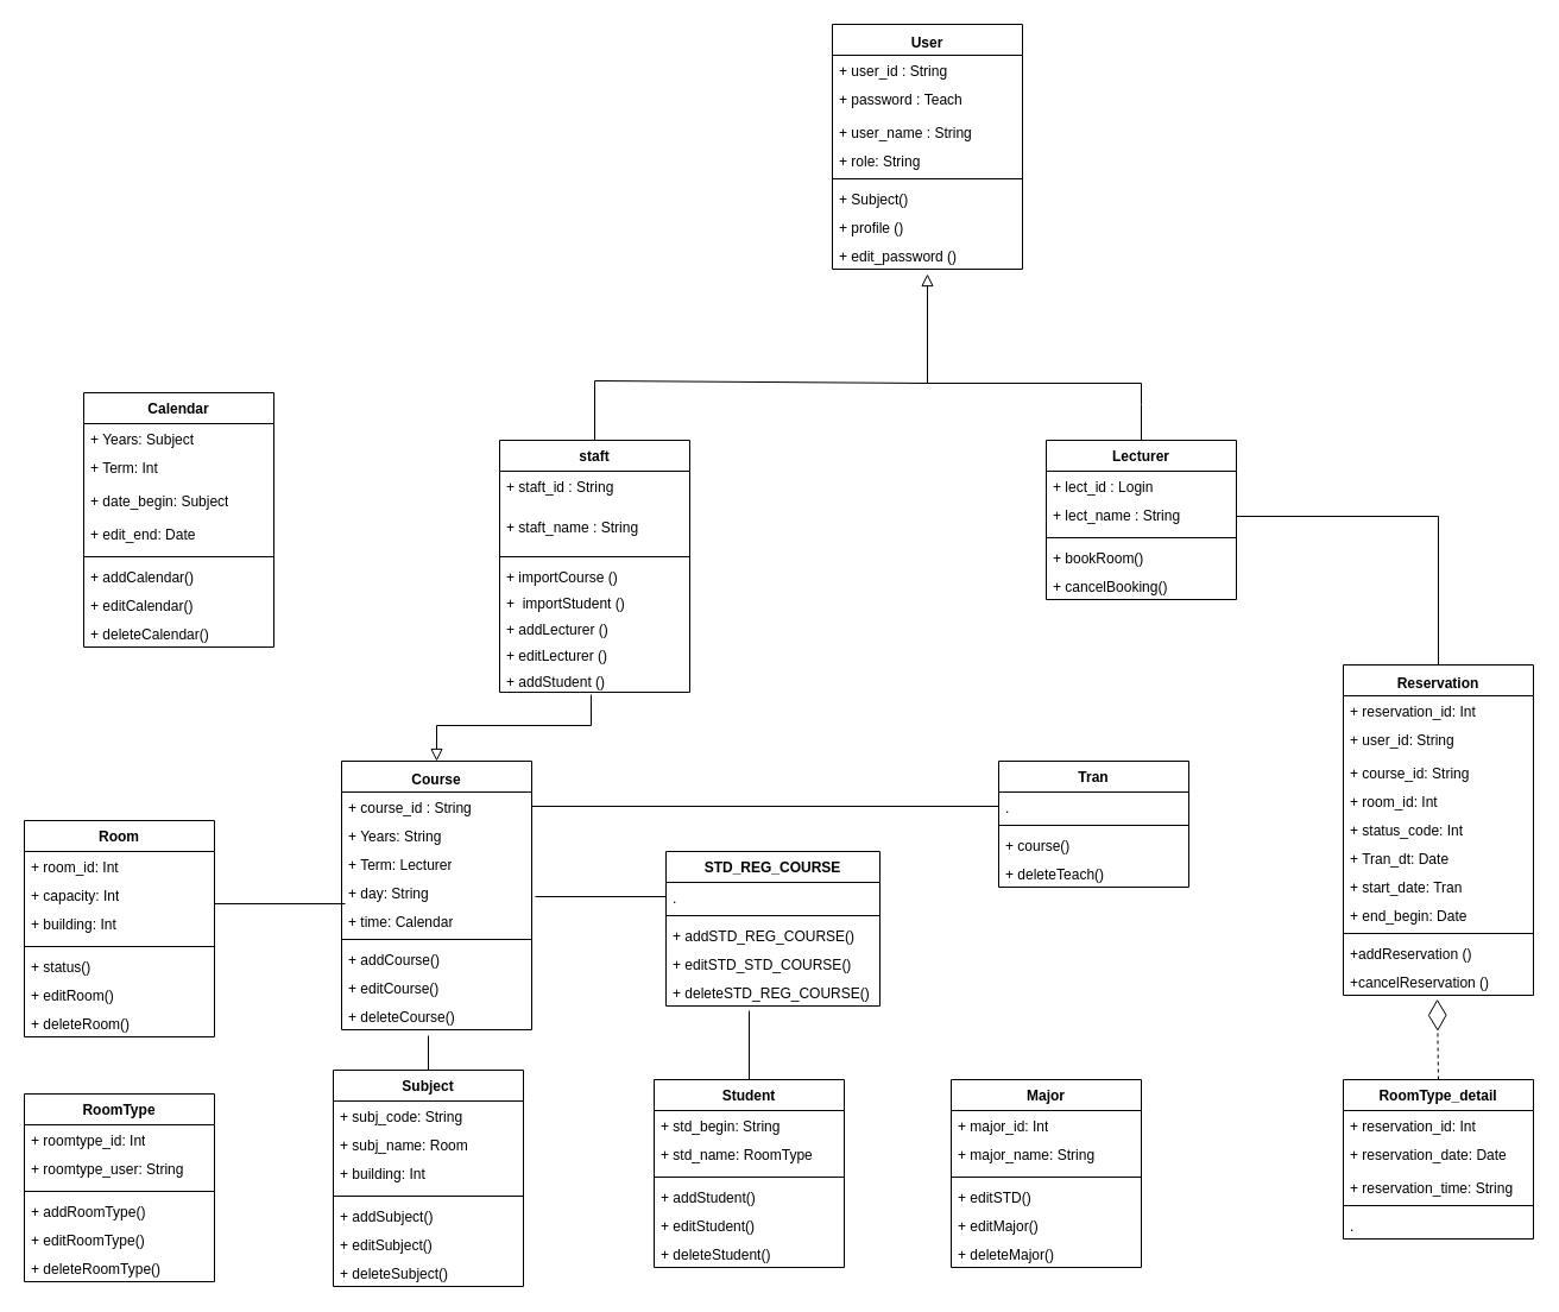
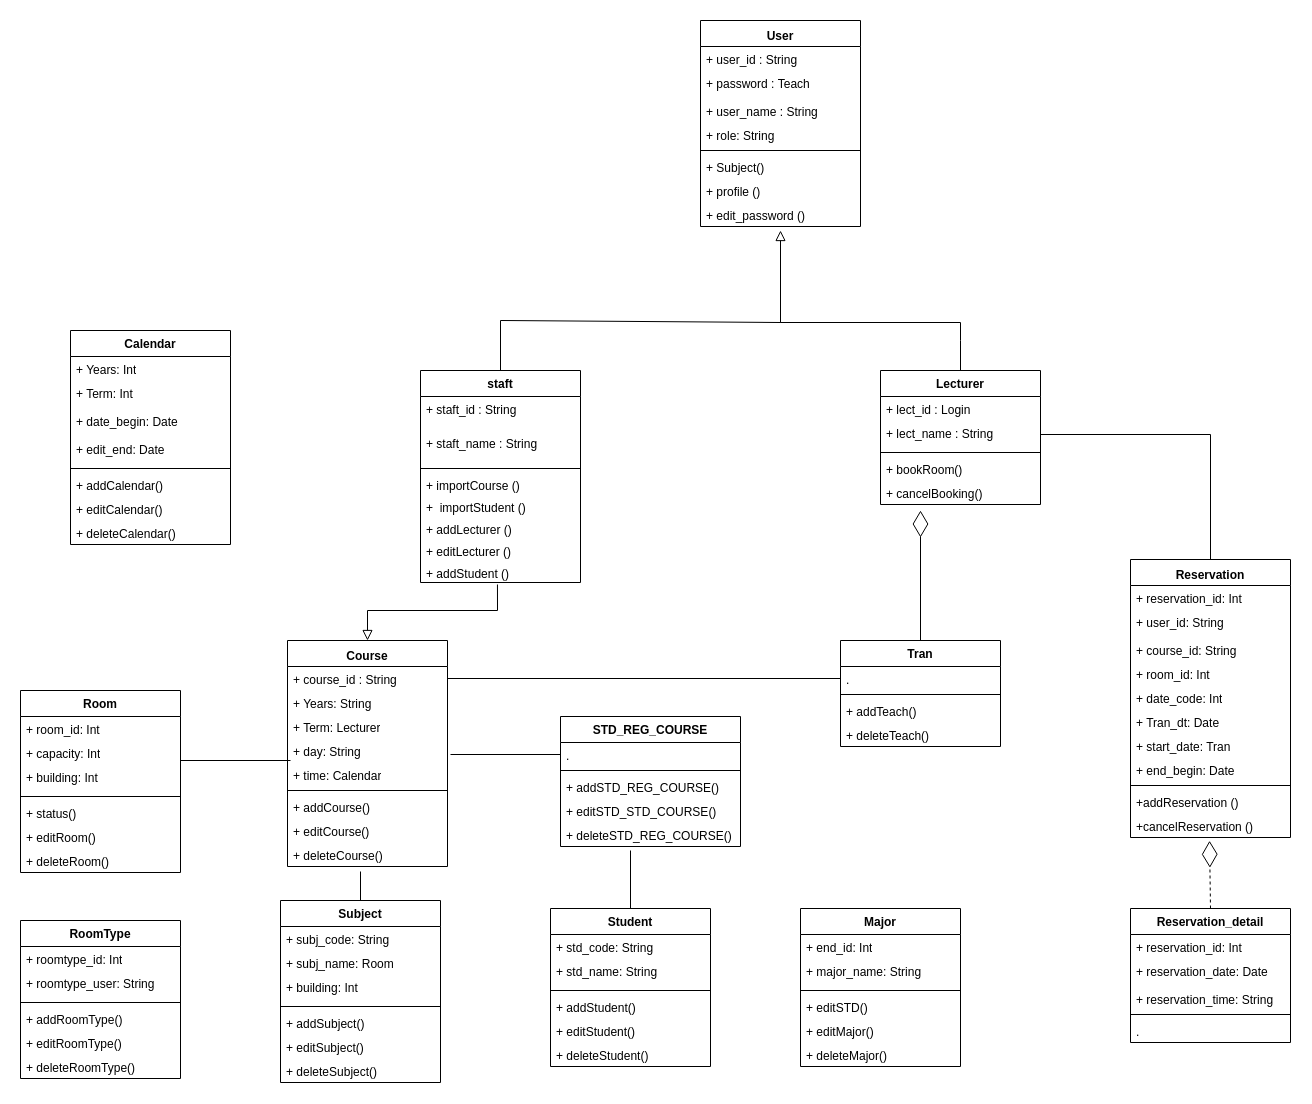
- <mxCell id="78" value="+ Years:&amp;nbsp;Subject&lt;br&gt;&amp;nbsp;" style="text;strokeColor=none;fillColor=none;align=left;verticalAlign=top;spacingLeft=4;spacingRight=4;overflow=hidden;rotatable=0;points=[[0,0.5],[1,0.5]];portConstraint=eastwest;whiteSpace=wrap;html=1;" vertex="1" parent="77"><mxGeometry y="26" width="160" height="24" as="geometry" /></mxCell>
+ <mxCell id="78" value="+ Years:&amp;nbsp;Int&lt;br&gt;&amp;nbsp;" style="text;strokeColor=none;fillColor=none;align=left;verticalAlign=top;spacingLeft=4;spacingRight=4;overflow=hidden;rotatable=0;points=[[0,0.5],[1,0.5]];portConstraint=eastwest;whiteSpace=wrap;html=1;" vertex="1" parent="77"><mxGeometry y="26" width="160" height="24" as="geometry" /></mxCell>
- <mxCell id="80" value="+ date_begin:&amp;nbsp;Subject" style="text;strokeColor=none;fillColor=none;align=left;verticalAlign=top;spacingLeft=4;spacingRight=4;overflow=hidden;rotatable=0;points=[[0,0.5],[1,0.5]];portConstraint=eastwest;whiteSpace=wrap;html=1;" vertex="1" parent="77"><mxGeometry y="78" width="160" height="28" as="geometry" /></mxCell>
+ <mxCell id="80" value="+ date_begin:&amp;nbsp;Date" style="text;strokeColor=none;fillColor=none;align=left;verticalAlign=top;spacingLeft=4;spacingRight=4;overflow=hidden;rotatable=0;points=[[0,0.5],[1,0.5]];portConstraint=eastwest;whiteSpace=wrap;html=1;" vertex="1" parent="77"><mxGeometry y="78" width="160" height="28" as="geometry" /></mxCell>
+ <mxCell id="115" value="" style="endArrow=diamondThin;endFill=0;endSize=24;html=1;rounded=0;entryX=0.25;entryY=1.25;entryDx=0;entryDy=0;entryPerimeter=0;exitX=0.5;exitY=0;exitDx=0;exitDy=0;" edge="1" parent="1" source="57" target="16"><mxGeometry width="160" relative="1" as="geometry"><mxPoint x="831" y="568" as="sourcePoint" /><mxPoint x="830" y="500" as="targetPoint" /></mxGeometry></mxCell>
- <mxCell id="41" value="+ status_code: Int" style="text;strokeColor=none;fillColor=none;align=left;verticalAlign=top;spacingLeft=4;spacingRight=4;overflow=hidden;rotatable=0;points=[[0,0.5],[1,0.5]];portConstraint=eastwest;whiteSpace=wrap;html=1;" parent="36" vertex="1"><mxGeometry y="126" width="160" height="24" as="geometry" /></mxCell>
+ <mxCell id="41" value="+ date_code: Int" style="text;strokeColor=none;fillColor=none;align=left;verticalAlign=top;spacingLeft=4;spacingRight=4;overflow=hidden;rotatable=0;points=[[0,0.5],[1,0.5]];portConstraint=eastwest;whiteSpace=wrap;html=1;" parent="36" vertex="1"><mxGeometry y="126" width="160" height="24" as="geometry" /></mxCell>
- <mxCell id="60" value="+&amp;nbsp;course()" style="text;strokeColor=none;fillColor=none;align=left;verticalAlign=top;spacingLeft=4;spacingRight=4;overflow=hidden;rotatable=0;points=[[0,0.5],[1,0.5]];portConstraint=eastwest;whiteSpace=wrap;html=1;" vertex="1" parent="57"><mxGeometry y="58" width="160" height="24" as="geometry" /></mxCell>
+ <mxCell id="60" value="+&amp;nbsp;addTeach()" style="text;strokeColor=none;fillColor=none;align=left;verticalAlign=top;spacingLeft=4;spacingRight=4;overflow=hidden;rotatable=0;points=[[0,0.5],[1,0.5]];portConstraint=eastwest;whiteSpace=wrap;html=1;" vertex="1" parent="57"><mxGeometry y="58" width="160" height="24" as="geometry" /></mxCell>
- <mxCell id="51" value="RoomType_detail" style="swimlane;fontStyle=1;align=center;verticalAlign=top;childLayout=stackLayout;horizontal=1;startSize=26;horizontalStack=0;resizeParent=1;resizeParentMax=0;resizeLast=0;collapsible=1;marginBottom=0;whiteSpace=wrap;html=1;" vertex="1" parent="1"><mxGeometry x="1130" y="908" width="160" height="134" as="geometry"><mxRectangle x="330" y="130" width="70" height="30" as="alternateBounds" /></mxGeometry></mxCell>
+ <mxCell id="51" value="Reservation_detail" style="swimlane;fontStyle=1;align=center;verticalAlign=top;childLayout=stackLayout;horizontal=1;startSize=26;horizontalStack=0;resizeParent=1;resizeParentMax=0;resizeLast=0;collapsible=1;marginBottom=0;whiteSpace=wrap;html=1;" vertex="1" parent="1"><mxGeometry x="1130" y="908" width="160" height="134" as="geometry"><mxRectangle x="330" y="130" width="70" height="30" as="alternateBounds" /></mxGeometry></mxCell>
- <mxCell id="101" value="+ std_begin:&amp;nbsp;String&lt;br&gt;&amp;nbsp;" style="text;strokeColor=none;fillColor=none;align=left;verticalAlign=top;spacingLeft=4;spacingRight=4;overflow=hidden;rotatable=0;points=[[0,0.5],[1,0.5]];portConstraint=eastwest;whiteSpace=wrap;html=1;" vertex="1" parent="100"><mxGeometry y="26" width="160" height="24" as="geometry" /></mxCell>
+ <mxCell id="101" value="+ std_code:&amp;nbsp;String&lt;br&gt;&amp;nbsp;" style="text;strokeColor=none;fillColor=none;align=left;verticalAlign=top;spacingLeft=4;spacingRight=4;overflow=hidden;rotatable=0;points=[[0,0.5],[1,0.5]];portConstraint=eastwest;whiteSpace=wrap;html=1;" vertex="1" parent="100"><mxGeometry y="26" width="160" height="24" as="geometry" /></mxCell>
- <mxCell id="108" value="+ major_id:&amp;nbsp;Int&lt;br&gt;&amp;nbsp;" style="text;strokeColor=none;fillColor=none;align=left;verticalAlign=top;spacingLeft=4;spacingRight=4;overflow=hidden;rotatable=0;points=[[0,0.5],[1,0.5]];portConstraint=eastwest;whiteSpace=wrap;html=1;" vertex="1" parent="107"><mxGeometry y="26" width="160" height="24" as="geometry" /></mxCell>
+ <mxCell id="108" value="+ end_id:&amp;nbsp;Int&lt;br&gt;&amp;nbsp;" style="text;strokeColor=none;fillColor=none;align=left;verticalAlign=top;spacingLeft=4;spacingRight=4;overflow=hidden;rotatable=0;points=[[0,0.5],[1,0.5]];portConstraint=eastwest;whiteSpace=wrap;html=1;" vertex="1" parent="107"><mxGeometry y="26" width="160" height="24" as="geometry" /></mxCell>
- <mxCell id="102" value="+ std_name: RoomType" style="text;strokeColor=none;fillColor=none;align=left;verticalAlign=top;spacingLeft=4;spacingRight=4;overflow=hidden;rotatable=0;points=[[0,0.5],[1,0.5]];portConstraint=eastwest;whiteSpace=wrap;html=1;" vertex="1" parent="100"><mxGeometry y="50" width="160" height="28" as="geometry" /></mxCell>
+ <mxCell id="102" value="+ std_name: String" style="text;strokeColor=none;fillColor=none;align=left;verticalAlign=top;spacingLeft=4;spacingRight=4;overflow=hidden;rotatable=0;points=[[0,0.5],[1,0.5]];portConstraint=eastwest;whiteSpace=wrap;html=1;" vertex="1" parent="100"><mxGeometry y="50" width="160" height="28" as="geometry" /></mxCell>
